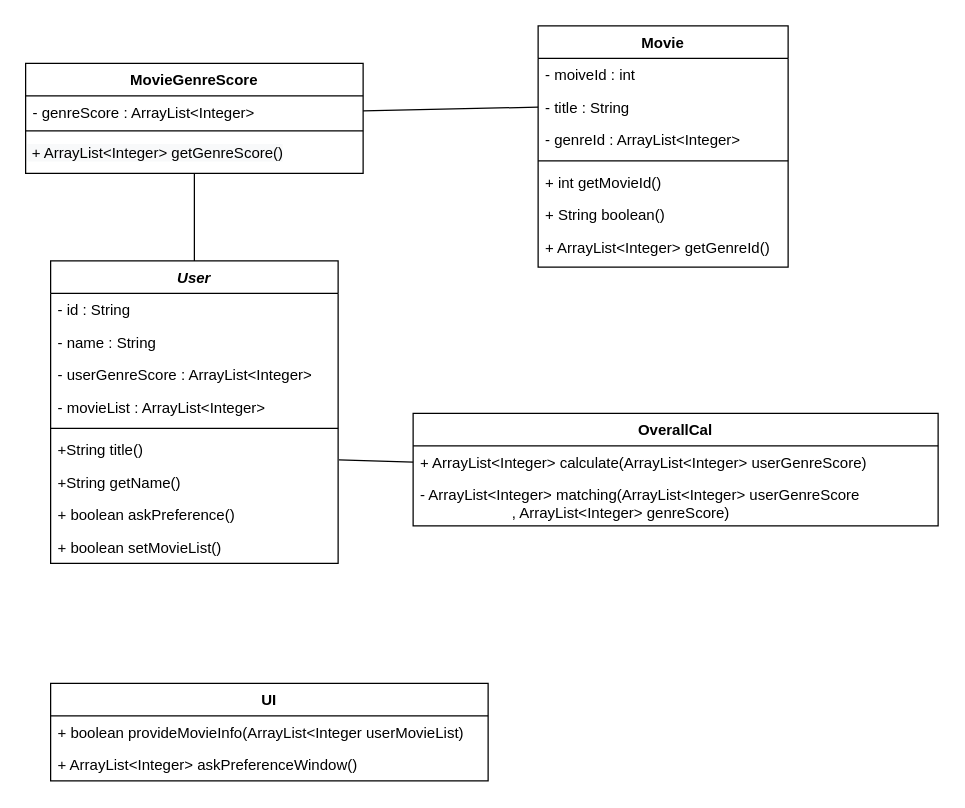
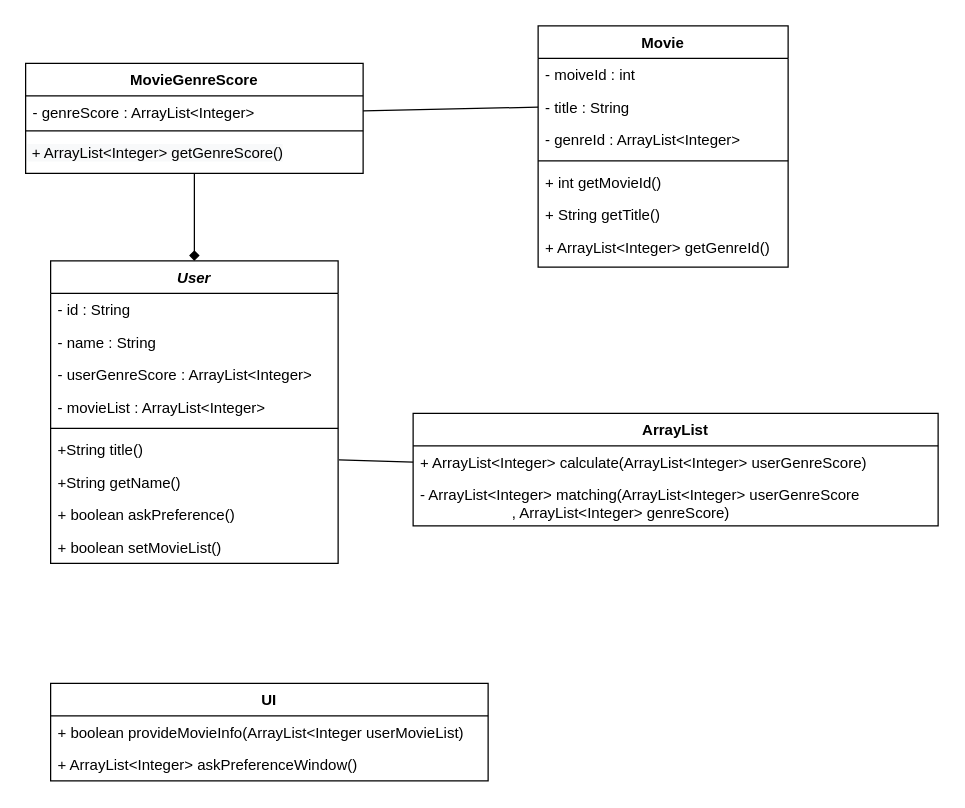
- <mxCell id="18" value="+ String boolean()&#10;" style="text;align=left;verticalAlign=top;spacingLeft=4;spacingRight=4;overflow=hidden;rotatable=0;points=[[0,0.5],[1,0.5]];portConstraint=eastwest;rounded=0;shadow=0;html=0;" parent="12" vertex="1"><mxGeometry y="138" width="200" height="26" as="geometry" /></mxCell>
+ <mxCell id="18" value="+ String getTitle()&#10;" style="text;align=left;verticalAlign=top;spacingLeft=4;spacingRight=4;overflow=hidden;rotatable=0;points=[[0,0.5],[1,0.5]];portConstraint=eastwest;rounded=0;shadow=0;html=0;" parent="12" vertex="1"><mxGeometry y="138" width="200" height="26" as="geometry" /></mxCell>
- <mxCell id="25" value="" style="endArrow=none;html=1;exitX=0.5;exitY=1;exitDx=0;exitDy=0;entryX=0.5;entryY=0;entryDx=0;entryDy=0;" parent="1" source="23" target="2" edge="1"><mxGeometry width="50" height="50" relative="1" as="geometry"><mxPoint x="280" y="260" as="sourcePoint" /><mxPoint x="230" y="319" as="targetPoint" /></mxGeometry></mxCell>
+ <mxCell id="25" value="" style="endArrow=diamond;html=1;exitX=0.5;exitY=1;exitDx=0;exitDy=0;entryX=0.5;entryY=0;entryDx=0;entryDy=0;" parent="1" source="23" target="2" edge="1"><mxGeometry width="50" height="50" relative="1" as="geometry"><mxPoint x="280" y="260" as="sourcePoint" /><mxPoint x="230" y="319" as="targetPoint" /></mxGeometry></mxCell>
- <mxCell id="29" value="OverallCal" style="swimlane;fontStyle=1;align=center;verticalAlign=top;childLayout=stackLayout;horizontal=1;startSize=26;horizontalStack=0;resizeParent=1;resizeParentMax=0;resizeLast=0;collapsible=1;marginBottom=0;" parent="1" vertex="1"><mxGeometry x="330" y="330" width="420" height="90" as="geometry" /></mxCell>
+ <mxCell id="29" value="ArrayList" style="swimlane;fontStyle=1;align=center;verticalAlign=top;childLayout=stackLayout;horizontal=1;startSize=26;horizontalStack=0;resizeParent=1;resizeParentMax=0;resizeLast=0;collapsible=1;marginBottom=0;" parent="1" vertex="1"><mxGeometry x="330" y="330" width="420" height="90" as="geometry" /></mxCell>
